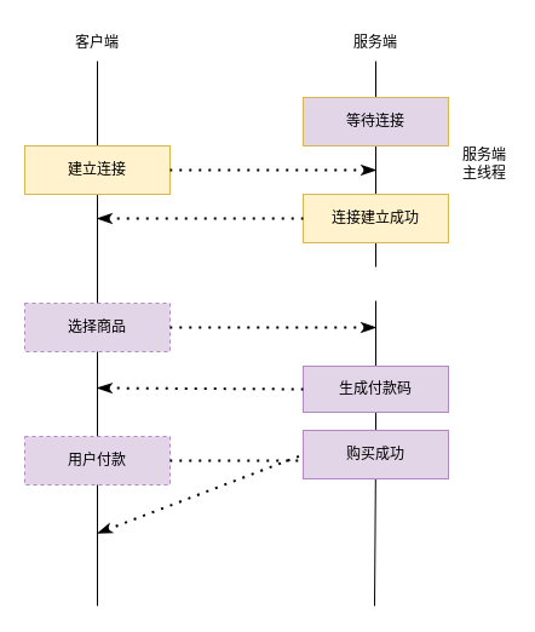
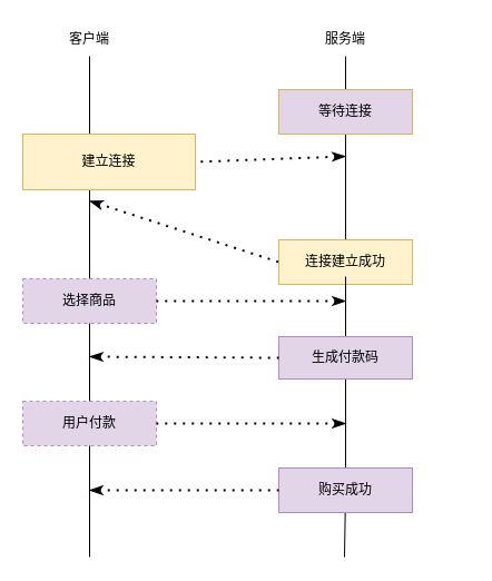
- <mxCell id="21" value="服务端主线程" style="text;html=1;strokeColor=none;fillColor=none;align=center;verticalAlign=middle;whiteSpace=wrap;rounded=0;" parent="1" vertex="1"><mxGeometry x="380" y="120" width="40" height="30" as="geometry" /></mxCell>
- <mxCell id="5" value="建立连接" style="rounded=0;whiteSpace=wrap;html=1;fillColor=#fff2cc;strokeColor=#d6b656;" parent="1" vertex="1"><mxGeometry x="20" y="120" width="120" height="40" as="geometry" /></mxCell>
+ <mxCell id="5" value="建立连接" style="rounded=0;whiteSpace=wrap;html=1;fillColor=#fff2cc;strokeColor=#d6b656;" parent="1" vertex="1"><mxGeometry x="20" y="120" width="155" height="50" as="geometry" /></mxCell>
- <mxCell id="11" value="连接建立成功" style="rounded=0;whiteSpace=wrap;html=1;fillColor=#fff2cc;strokeColor=#d6b656;" parent="1" vertex="1"><mxGeometry x="250" y="160" width="120" height="40" as="geometry" /></mxCell>
+ <mxCell id="11" value="连接建立成功" style="rounded=0;whiteSpace=wrap;html=1;fillColor=#fff2cc;strokeColor=#d6b656;" parent="1" vertex="1"><mxGeometry x="250" y="215" width="120" height="40" as="geometry" /></mxCell>
- <mxCell id="19" value="购买成功" style="rounded=0;whiteSpace=wrap;html=1;fillColor=#e1d5e7;strokeColor=#B188C4;" parent="1" vertex="1"><mxGeometry x="250" y="355" width="120" height="40" as="geometry" /></mxCell>
+ <mxCell id="19" value="购买成功" style="rounded=0;whiteSpace=wrap;html=1;fillColor=#e1d5e7;strokeColor=#B188C4;" parent="1" vertex="1"><mxGeometry x="250" y="420" width="120" height="40" as="geometry" /></mxCell>
